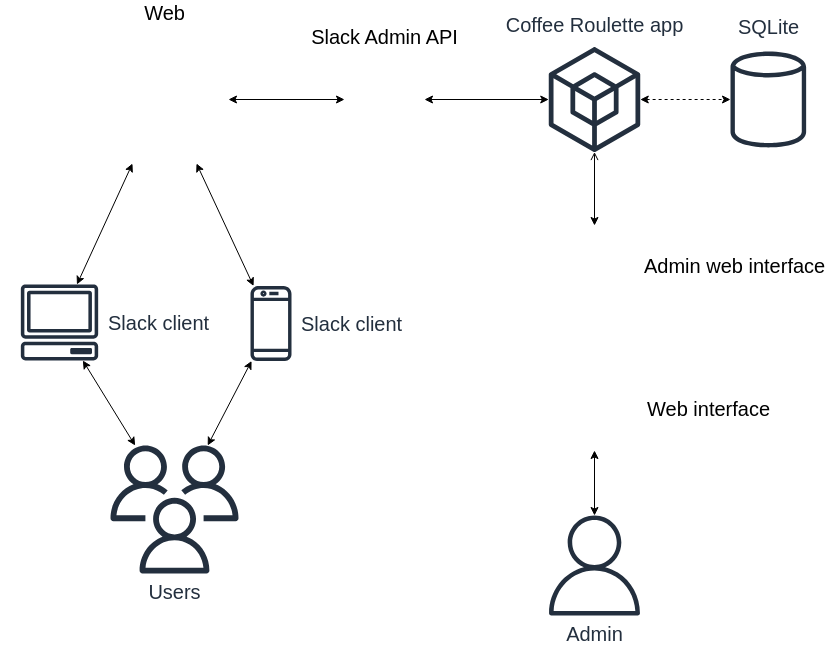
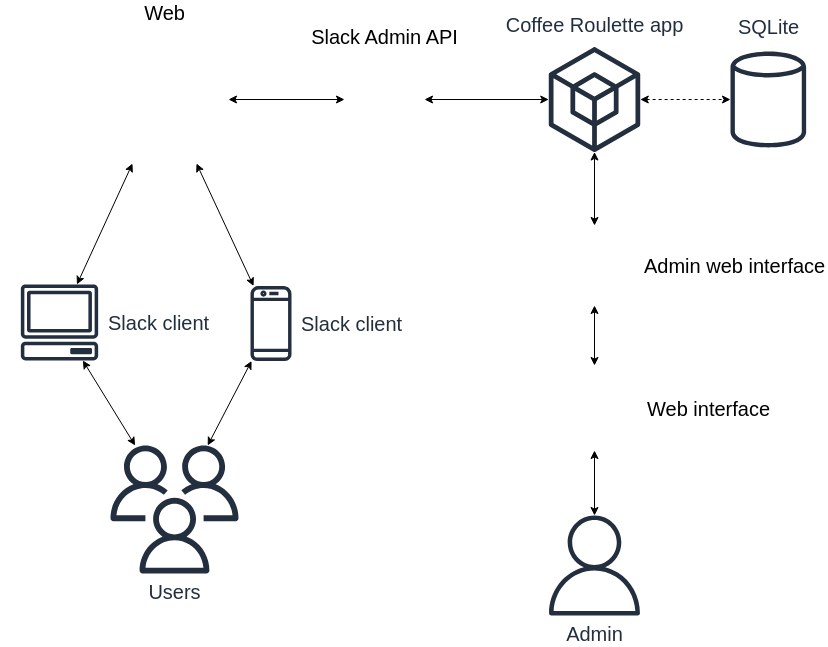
- <mxCell id="19" value="" style="endArrow=open;startArrow=classic;html=1;fontSize=20;" edge="1" parent="1" source="10" target="22"><mxGeometry width="50" height="50" relative="1" as="geometry"><mxPoint x="730" y="270" as="sourcePoint" /><mxPoint x="594" y="148" as="targetPoint" /></mxGeometry></mxCell>
+ <mxCell id="19" value="" style="endArrow=classic;startArrow=classic;html=1;fontSize=20;" edge="1" parent="1" source="10" target="22"><mxGeometry width="50" height="50" relative="1" as="geometry"><mxPoint x="730" y="270" as="sourcePoint" /><mxPoint x="594" y="148" as="targetPoint" /></mxGeometry></mxCell>
+ <mxCell id="20" value="" style="endArrow=classic;startArrow=classic;html=1;fontSize=20;" edge="1" parent="1" source="9" target="10"><mxGeometry width="50" height="50" relative="1" as="geometry"><mxPoint x="740" y="410" as="sourcePoint" /><mxPoint x="790" y="360" as="targetPoint" /></mxGeometry></mxCell>
